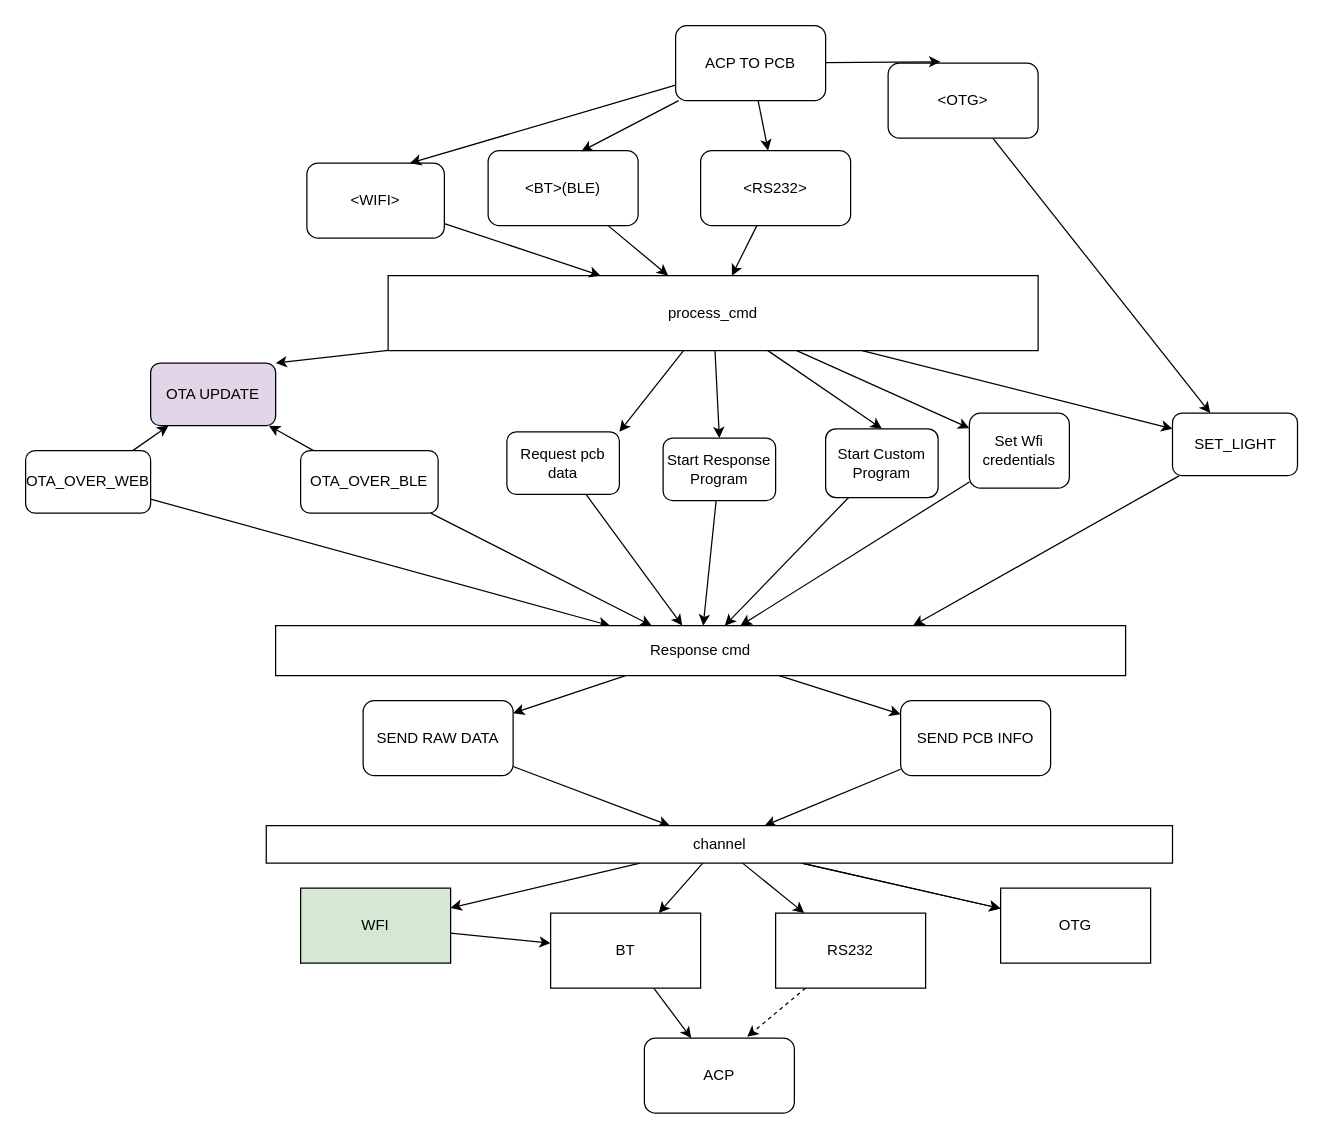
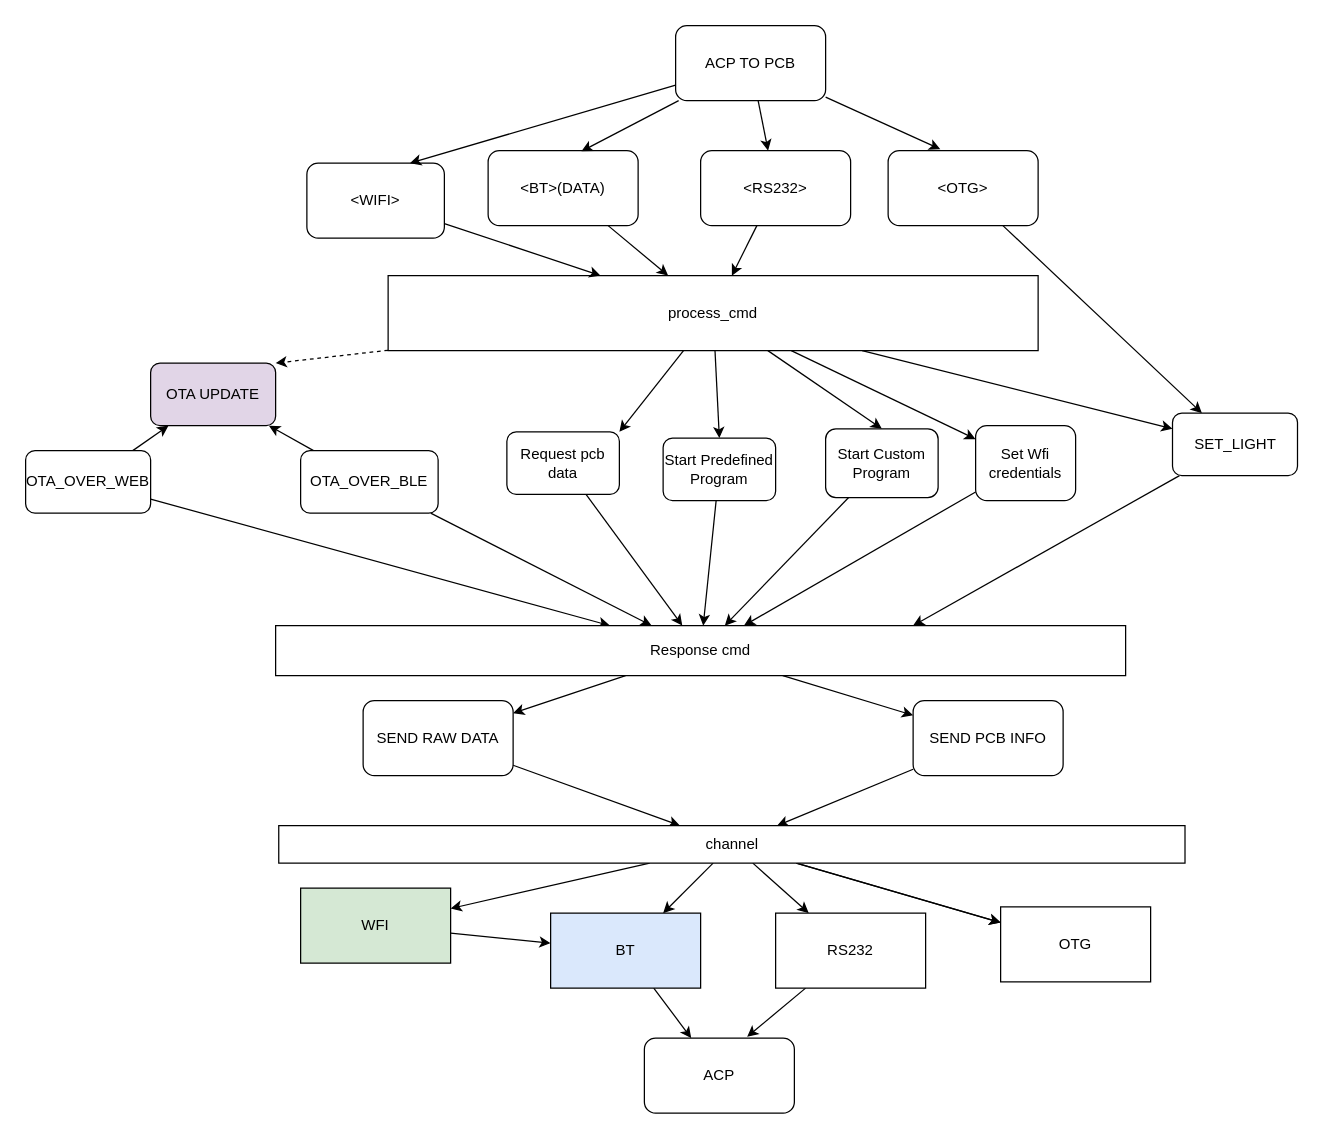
- <mxCell id="16" value="&amp;lt;OTG&amp;gt;" style="rounded=1;whiteSpace=wrap;html=1;" vertex="1" parent="1"><mxGeometry x="710" y="50" width="120" height="60" as="geometry" /></mxCell>
+ <mxCell id="16" value="&amp;lt;OTG&amp;gt;" style="rounded=1;whiteSpace=wrap;html=1;" vertex="1" parent="1"><mxGeometry x="710" y="120" width="120" height="60" as="geometry" /></mxCell>
- <mxCell id="12" value="&amp;lt;BT&amp;gt;(BLE)" style="rounded=1;whiteSpace=wrap;html=1;" vertex="1" parent="1"><mxGeometry x="390" y="120" width="120" height="60" as="geometry" /></mxCell>
+ <mxCell id="12" value="&amp;lt;BT&amp;gt;(DATA)" style="rounded=1;whiteSpace=wrap;html=1;" vertex="1" parent="1"><mxGeometry x="390" y="120" width="120" height="60" as="geometry" /></mxCell>
- <mxCell id="2" style="edgeStyle=none;html=1;entryX=1;entryY=0;entryDx=0;entryDy=0;" edge="1" parent="1" source="8" target="17"><mxGeometry relative="1" as="geometry" /></mxCell>
+ <mxCell id="2" style="edgeStyle=none;html=1;entryX=1;entryY=0;entryDx=0;entryDy=0;dashed=1;" edge="1" parent="1" source="8" target="17"><mxGeometry relative="1" as="geometry" /></mxCell>
- <mxCell id="31" value="Set Wfi credentials" style="rounded=1;whiteSpace=wrap;html=1;" vertex="1" parent="1"><mxGeometry x="775" y="330" width="80" height="60" as="geometry" /></mxCell>
+ <mxCell id="31" value="Set Wfi credentials" style="rounded=1;whiteSpace=wrap;html=1;" vertex="1" parent="1"><mxGeometry x="780" y="340" width="80" height="60" as="geometry" /></mxCell>
- <mxCell id="27" value="Start Response Program" style="rounded=1;whiteSpace=wrap;html=1;" vertex="1" parent="1"><mxGeometry x="530" y="350" width="90" height="50" as="geometry" /></mxCell>
+ <mxCell id="27" value="Start Predefined Program" style="rounded=1;whiteSpace=wrap;html=1;" vertex="1" parent="1"><mxGeometry x="530" y="350" width="90" height="50" as="geometry" /></mxCell>
- <mxCell id="40" value="SEND PCB INFO" style="rounded=1;whiteSpace=wrap;html=1;" vertex="1" parent="1"><mxGeometry x="720" y="560" width="120" height="60" as="geometry" /></mxCell>
+ <mxCell id="40" value="SEND PCB INFO" style="rounded=1;whiteSpace=wrap;html=1;" vertex="1" parent="1"><mxGeometry x="730" y="560" width="120" height="60" as="geometry" /></mxCell>
- <mxCell id="46" value="channel" style="rounded=0;whiteSpace=wrap;html=1;" vertex="1" parent="1"><mxGeometry x="212.5" y="660" width="725" height="30" as="geometry" /></mxCell>
+ <mxCell id="46" value="channel" style="rounded=0;whiteSpace=wrap;html=1;" vertex="1" parent="1"><mxGeometry x="222.5" y="660" width="725" height="30" as="geometry" /></mxCell>
- <mxCell id="49" value="OTG" style="whiteSpace=wrap;html=1;rounded=0;" vertex="1" parent="1"><mxGeometry x="800" y="710" width="120" height="60" as="geometry" /></mxCell>
+ <mxCell id="49" value="OTG" style="whiteSpace=wrap;html=1;rounded=0;" vertex="1" parent="1"><mxGeometry x="800" y="725" width="120" height="60" as="geometry" /></mxCell>
- <mxCell id="51" value="BT" style="whiteSpace=wrap;html=1;rounded=0;" vertex="1" parent="1"><mxGeometry x="440" y="730" width="120" height="60" as="geometry" /></mxCell>
+ <mxCell id="51" value="BT" style="whiteSpace=wrap;html=1;rounded=0;fillColor=#dae8fc;" vertex="1" parent="1"><mxGeometry x="440" y="730" width="120" height="60" as="geometry" /></mxCell>
- <mxCell id="52" style="edgeStyle=none;html=1;entryX=0.685;entryY=-0.017;entryDx=0;entryDy=0;entryPerimeter=0;dashed=1;" edge="1" parent="1" source="53" target="54"><mxGeometry relative="1" as="geometry" /></mxCell>
+ <mxCell id="52" style="edgeStyle=none;html=1;entryX=0.685;entryY=-0.017;entryDx=0;entryDy=0;entryPerimeter=0;" edge="1" parent="1" source="53" target="54"><mxGeometry relative="1" as="geometry" /></mxCell>
